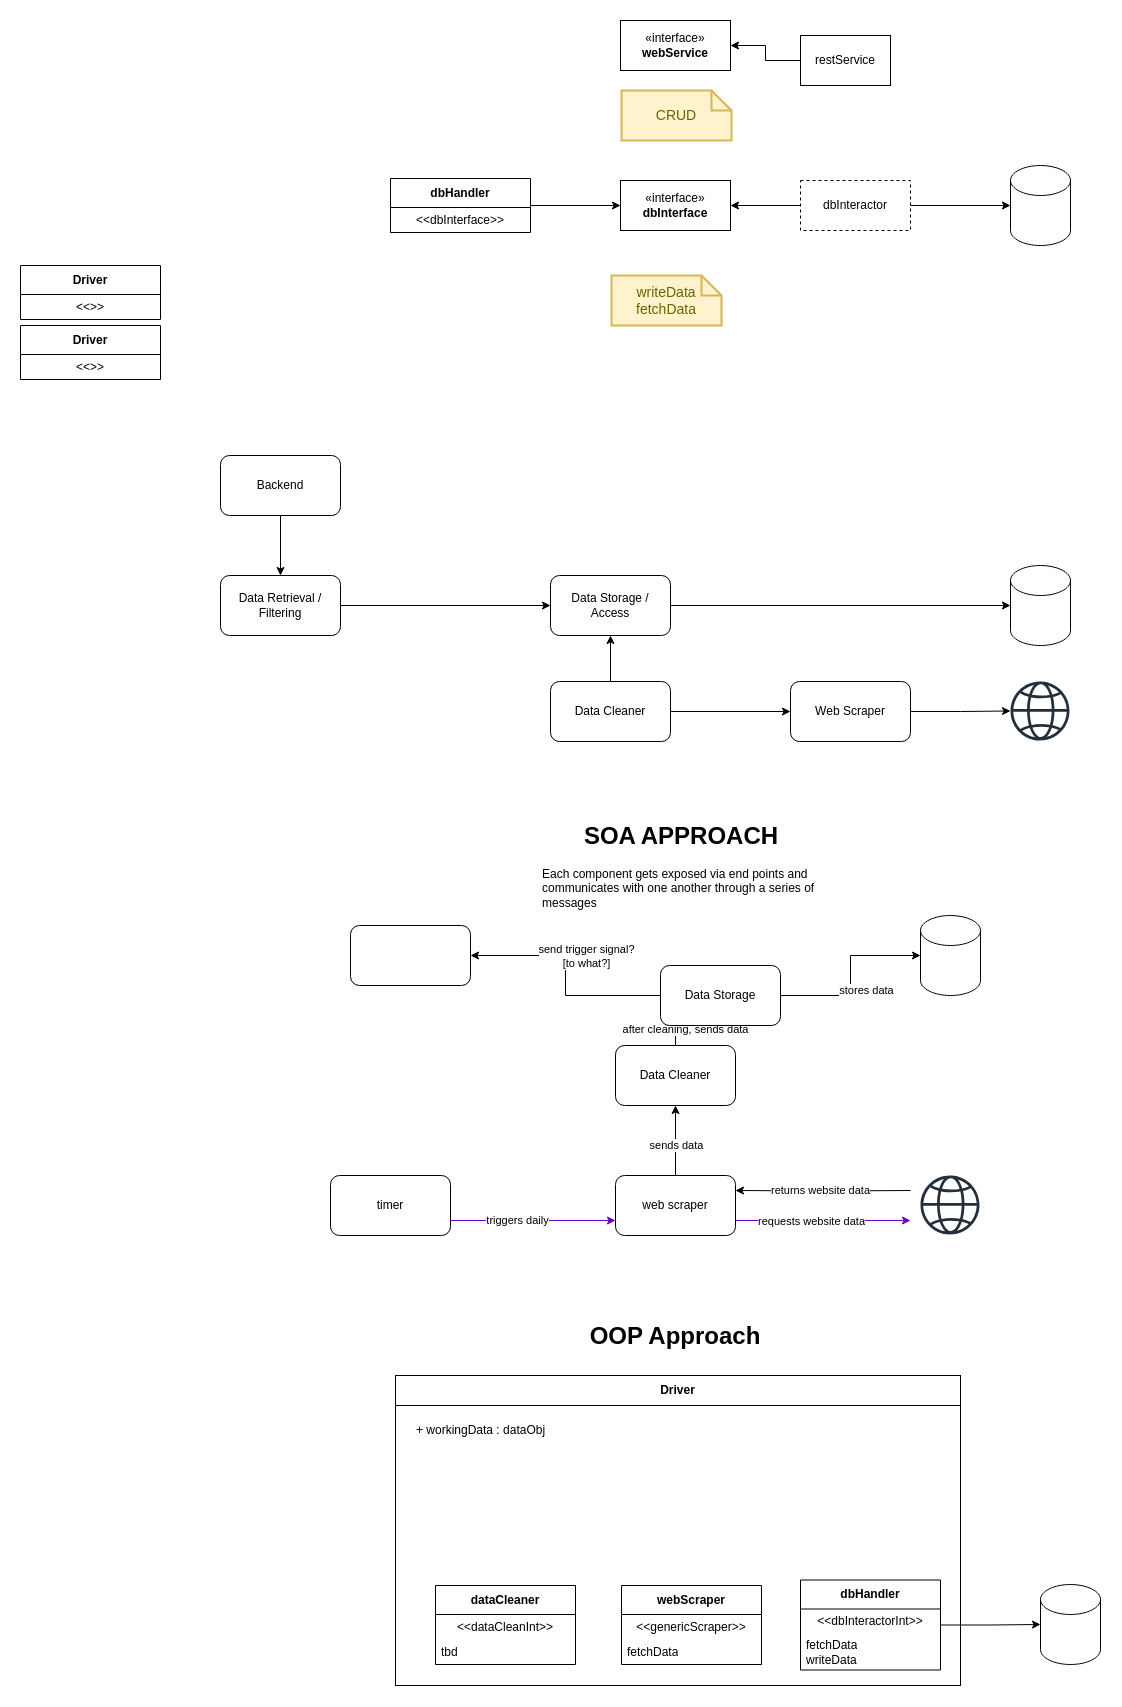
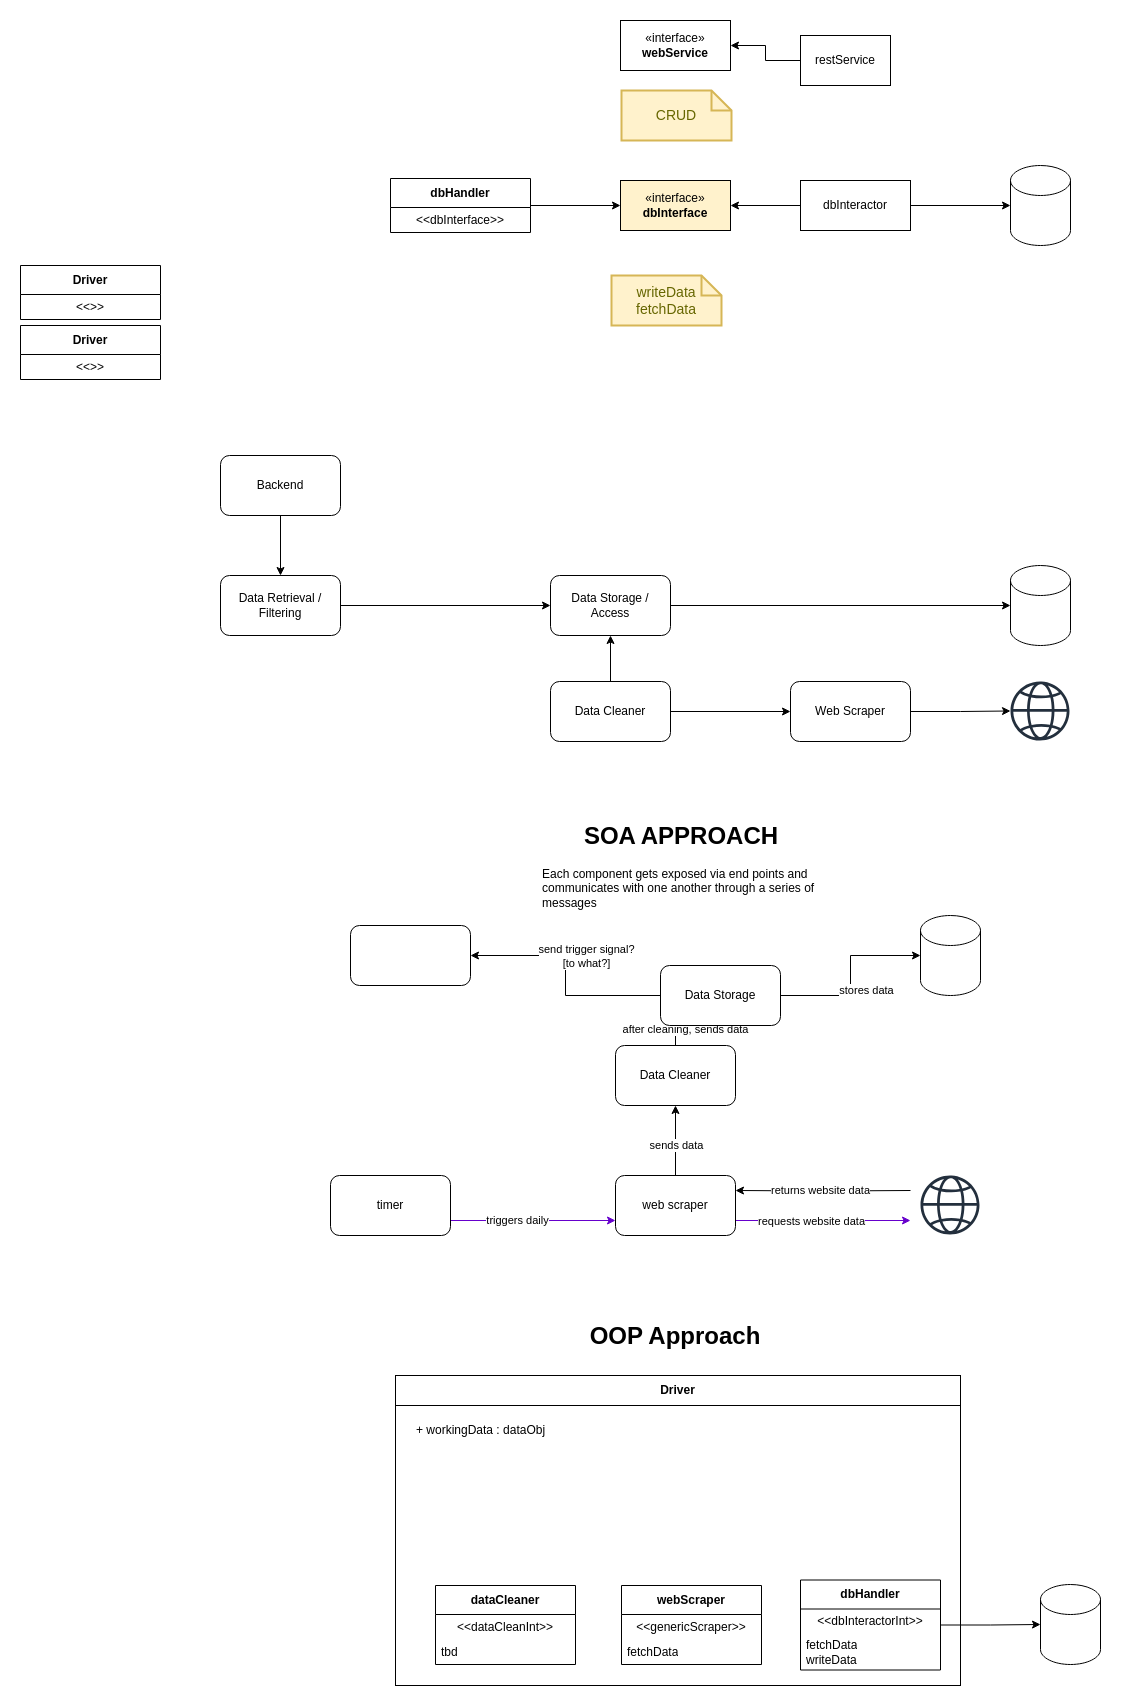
- <mxCell id="4" value="«interface»&lt;br&gt;&lt;b&gt;dbInterface&lt;/b&gt;" style="html=1;whiteSpace=wrap;" parent="1" vertex="1"><mxGeometry x="620" y="180" width="110" height="50" as="geometry" /></mxCell>
+ <mxCell id="4" value="«interface»&lt;br&gt;&lt;b&gt;dbInterface&lt;/b&gt;" style="html=1;whiteSpace=wrap;fillColor=#fff2cc;" parent="1" vertex="1"><mxGeometry x="620" y="180" width="110" height="50" as="geometry" /></mxCell>
- <mxCell id="7" value="dbInteractor" style="html=1;whiteSpace=wrap;dashed=1;" parent="1" vertex="1"><mxGeometry x="800" y="180" width="110" height="50" as="geometry" /></mxCell>
+ <mxCell id="7" value="dbInteractor" style="html=1;whiteSpace=wrap;" parent="1" vertex="1"><mxGeometry x="800" y="180" width="110" height="50" as="geometry" /></mxCell>
